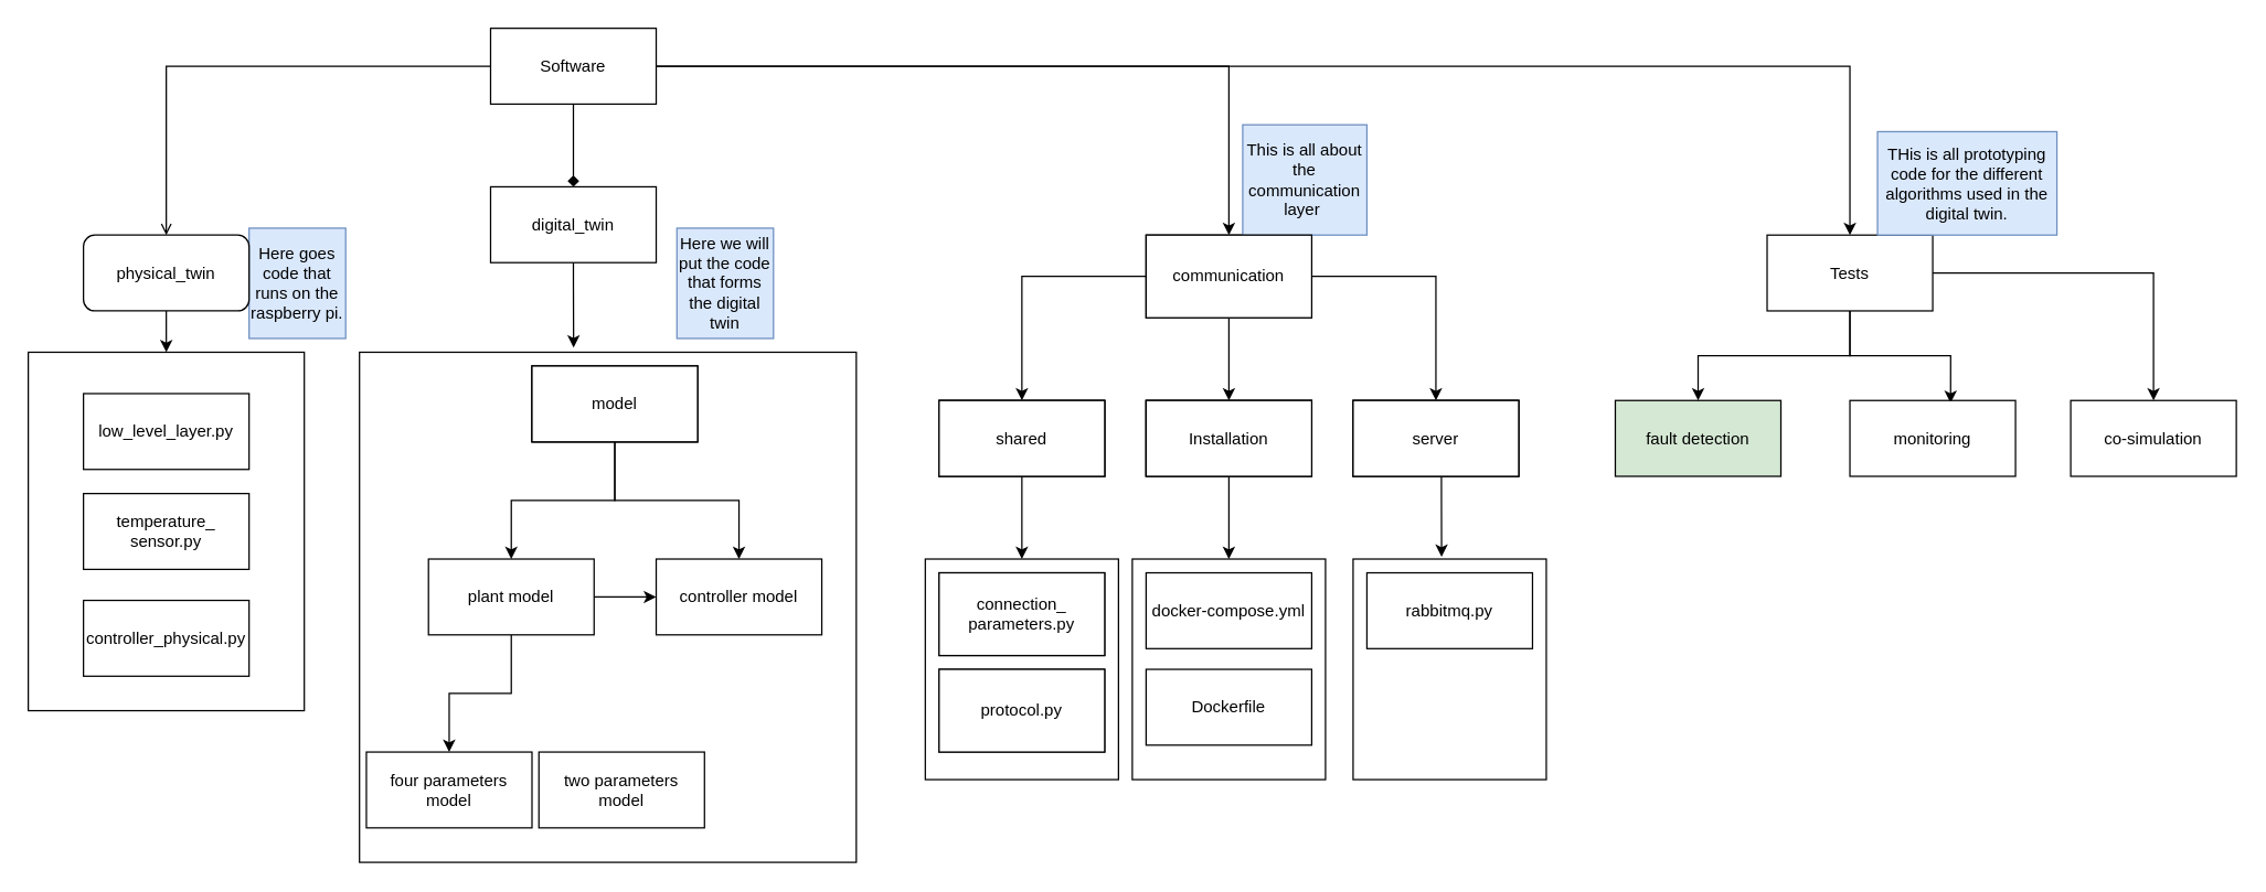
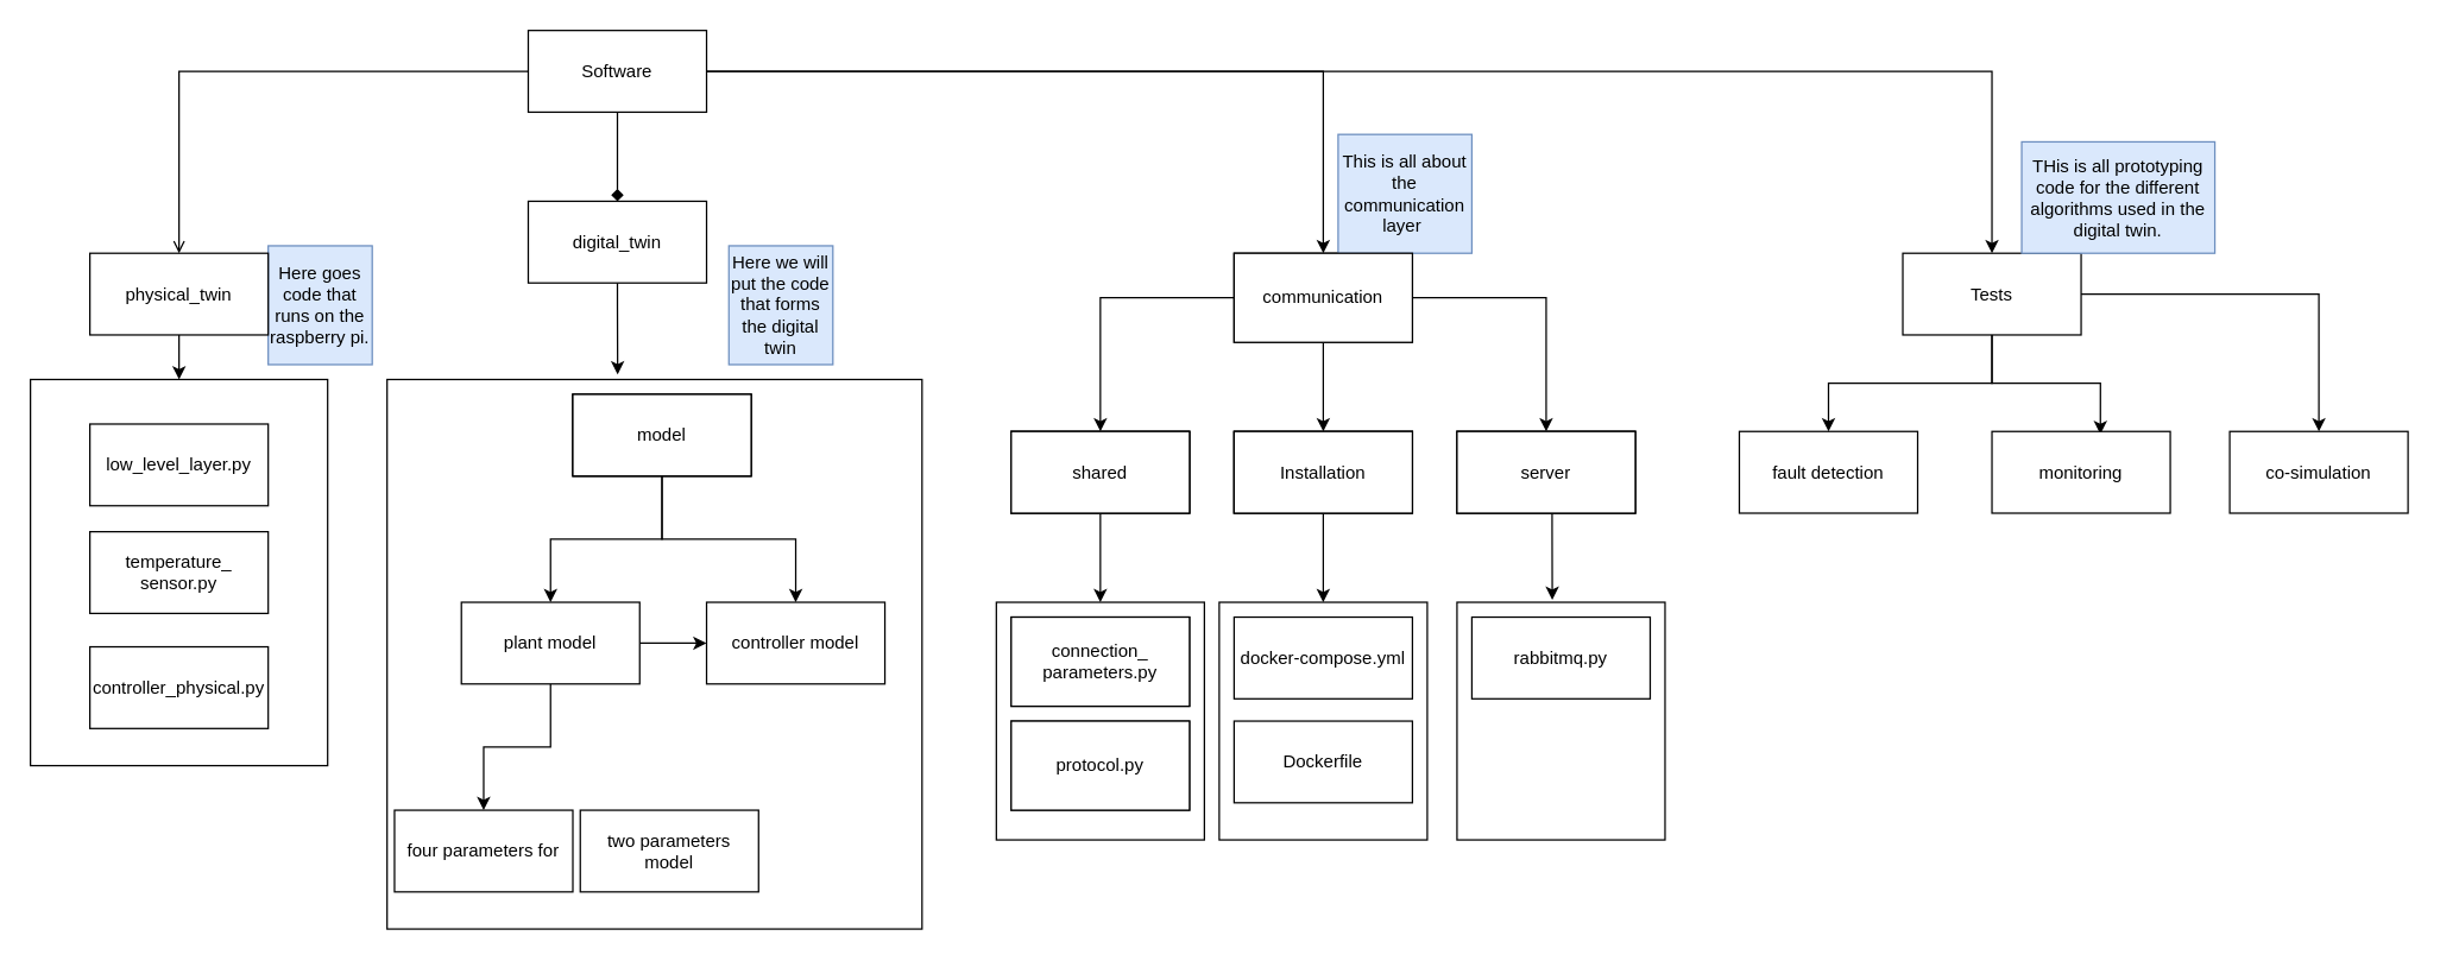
- <mxCell id="42" value="physical_twin" style="whiteSpace=wrap;html=1;rounded=1;" vertex="1" parent="1"><mxGeometry x="60" y="170" width="120" height="55" as="geometry" /></mxCell>
+ <mxCell id="42" value="physical_twin" style="rounded=0;whiteSpace=wrap;html=1;" vertex="1" parent="1"><mxGeometry x="60" y="170" width="120" height="55" as="geometry" /></mxCell>
- <mxCell id="24" value="fault detection" style="rounded=0;whiteSpace=wrap;html=1;fillColor=#d5e8d4;" parent="1" vertex="1"><mxGeometry x="1170" y="290" width="120" height="55" as="geometry" /></mxCell>
+ <mxCell id="24" value="fault detection" style="rounded=0;whiteSpace=wrap;html=1;" parent="1" vertex="1"><mxGeometry x="1170" y="290" width="120" height="55" as="geometry" /></mxCell>
- <mxCell id="34" value="four parameters model" style="rounded=0;whiteSpace=wrap;html=1;" parent="1" vertex="1"><mxGeometry x="265" y="545" width="120" height="55" as="geometry" /></mxCell>
+ <mxCell id="34" value="four parameters for" style="rounded=0;whiteSpace=wrap;html=1;" parent="1" vertex="1"><mxGeometry x="265" y="545" width="120" height="55" as="geometry" /></mxCell>
